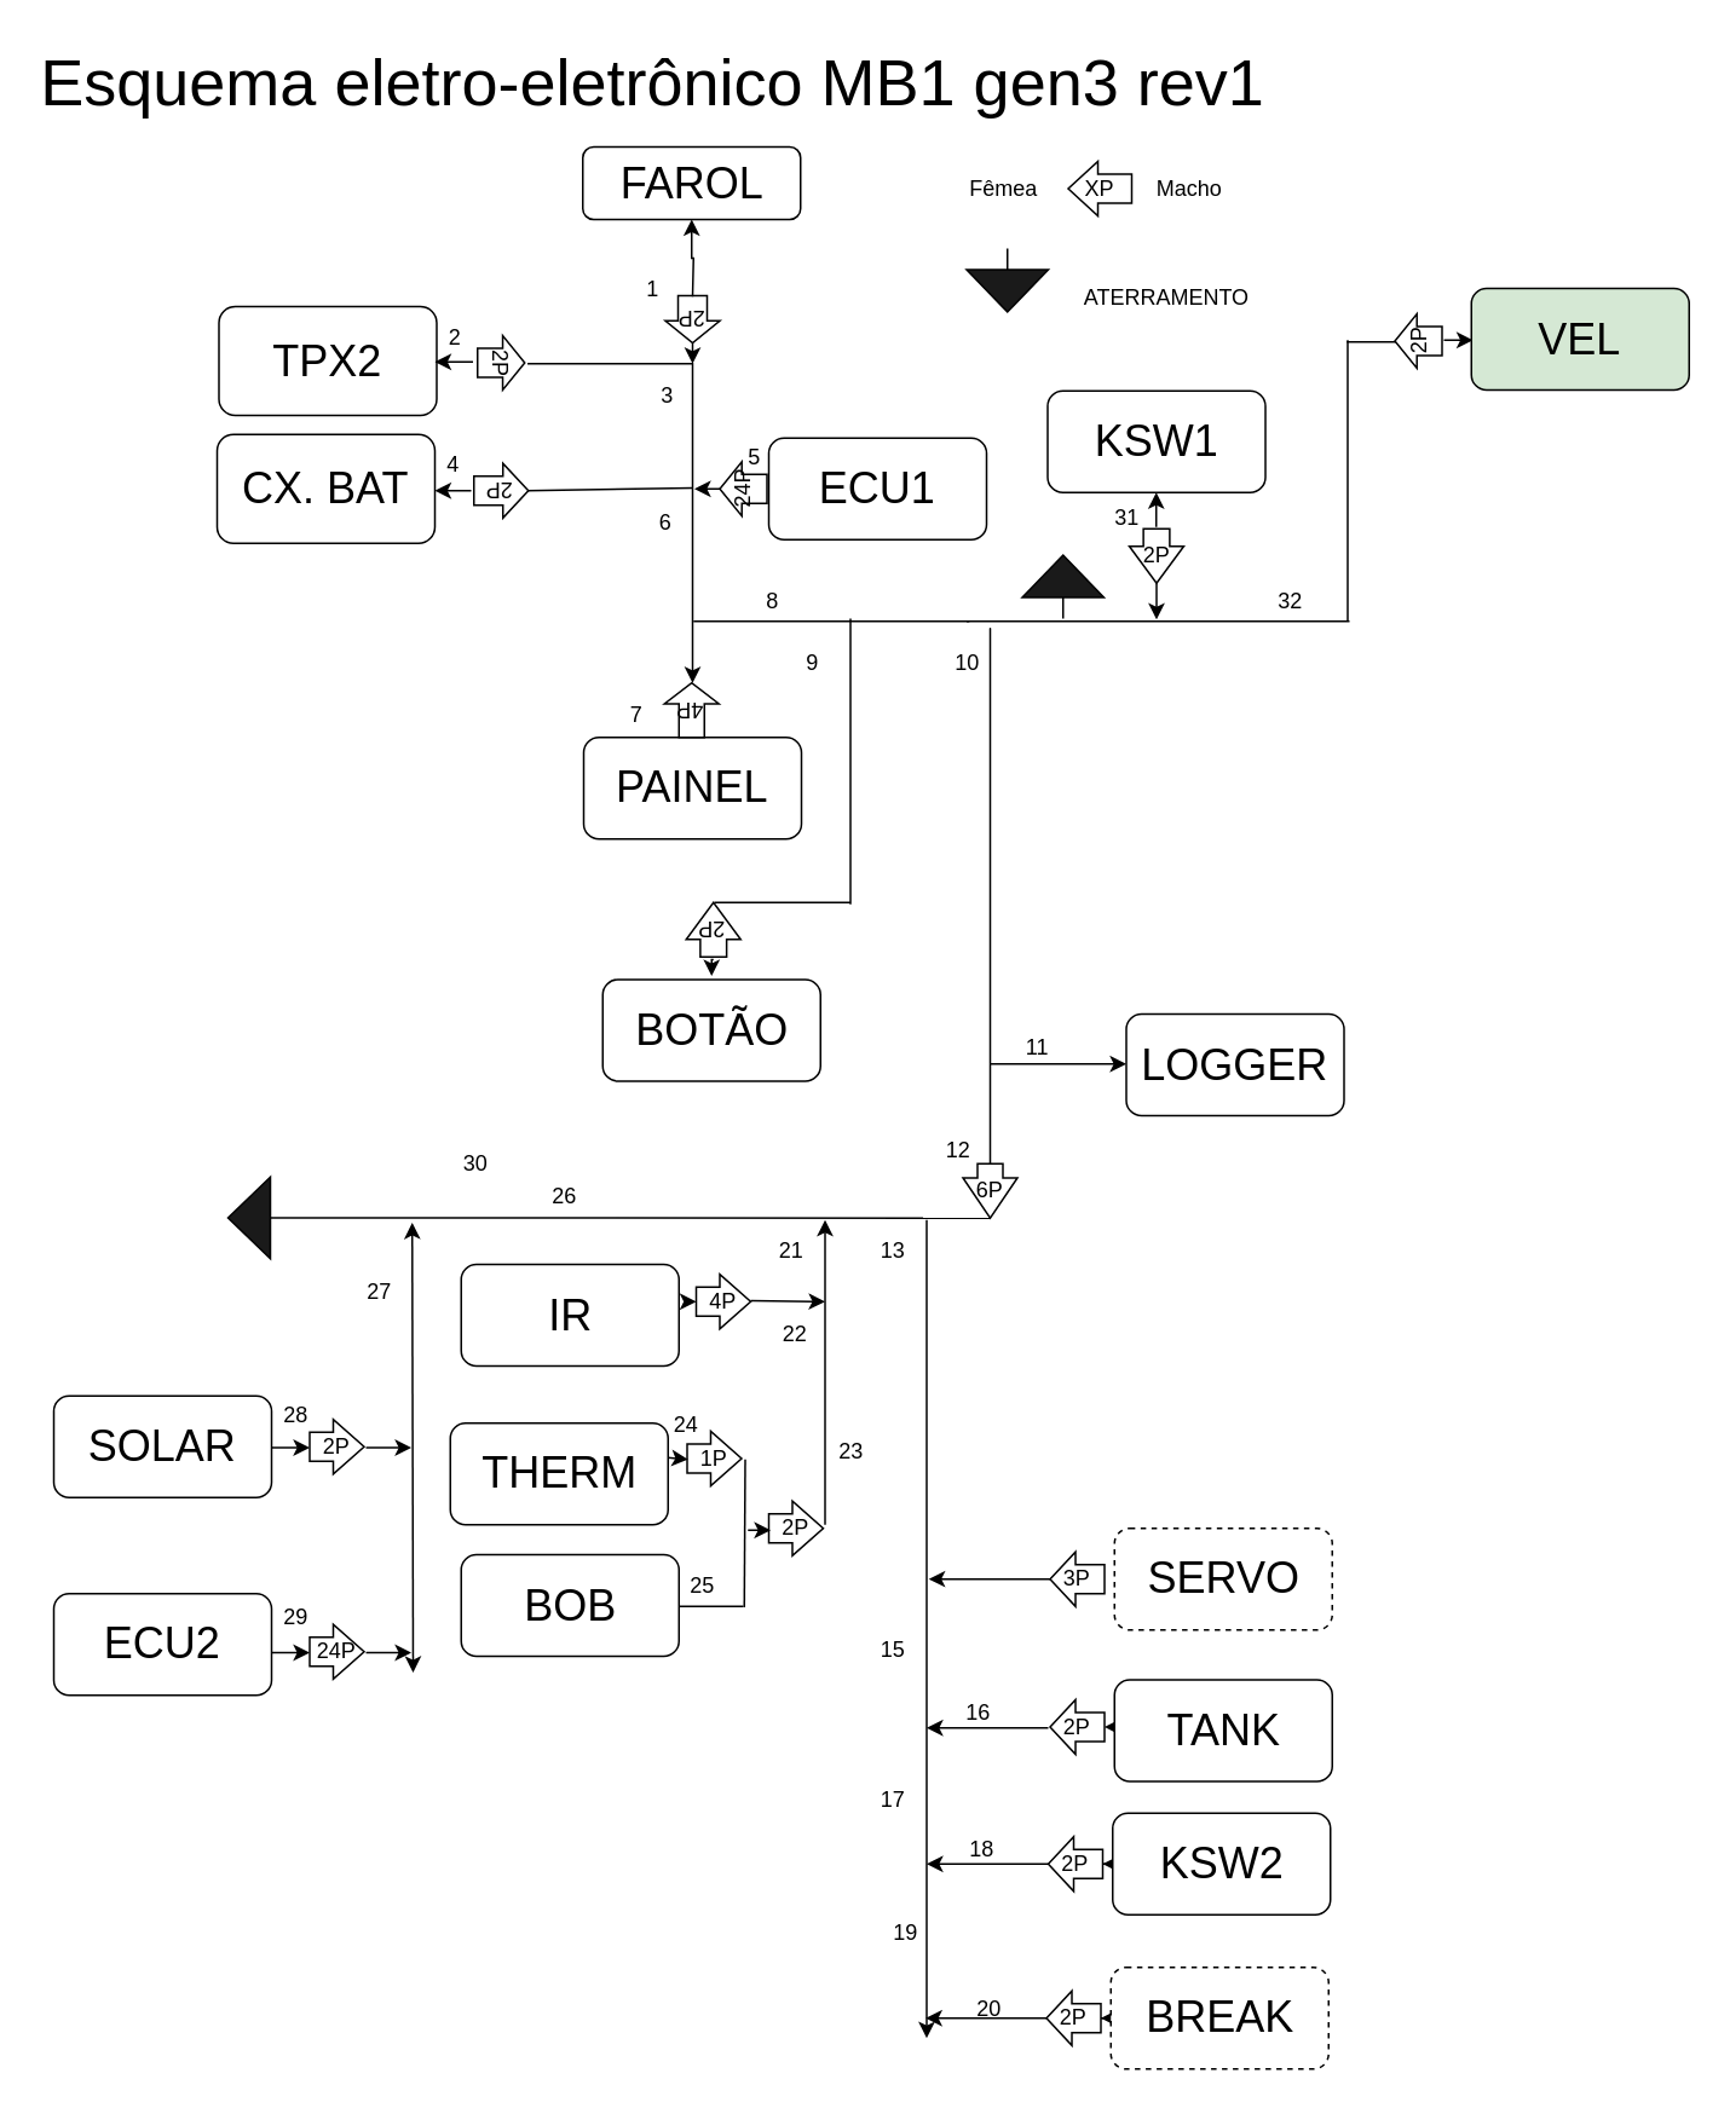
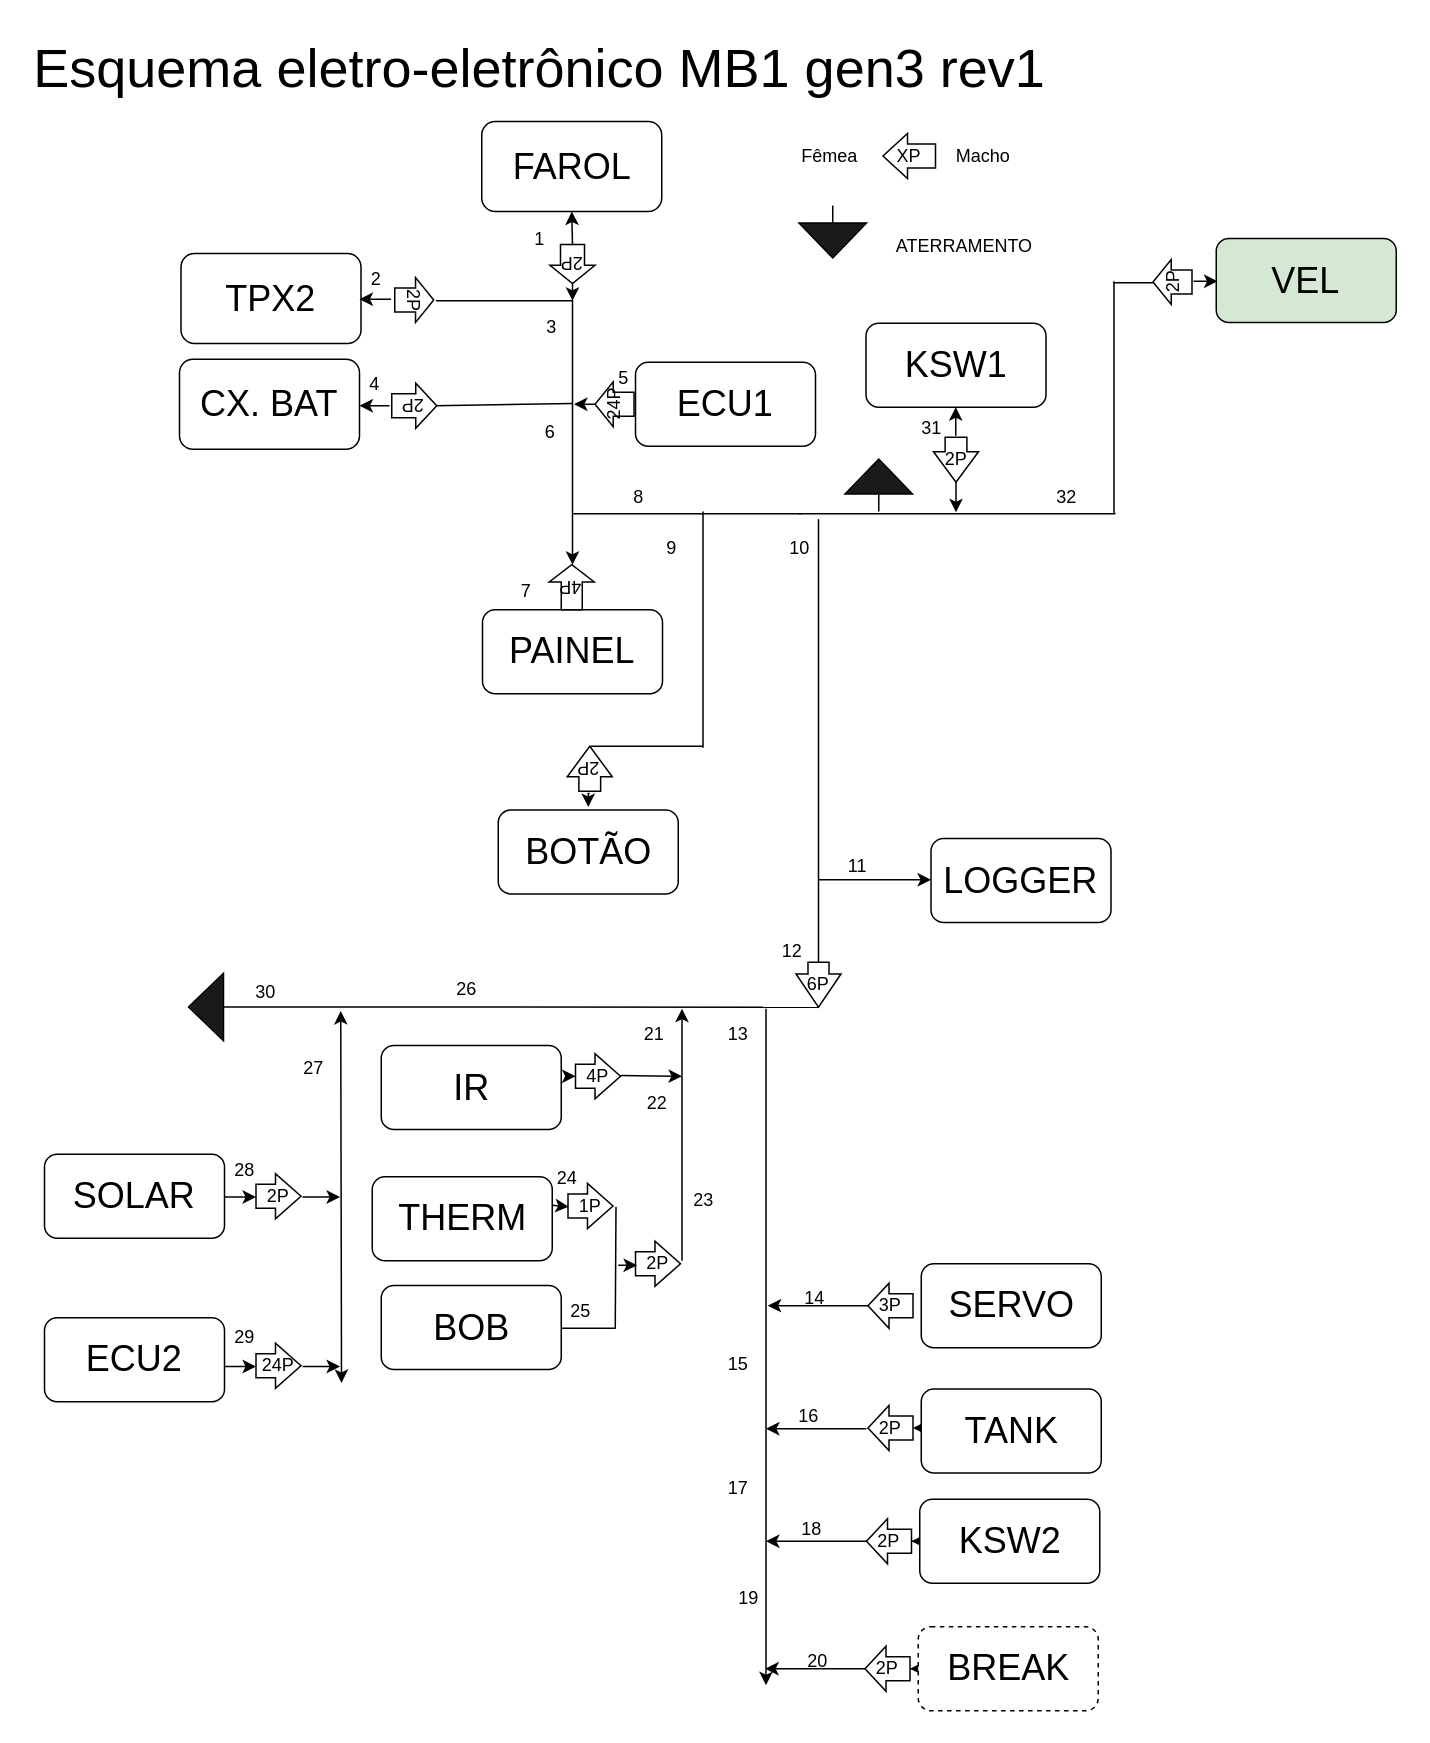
- <mxCell id="2" value="&lt;font style=&quot;font-size: 24px&quot;&gt;FAROL&lt;/font&gt;" style="rounded=1;whiteSpace=wrap;html=1;" parent="1" vertex="1"><mxGeometry x="320.5" y="80.5" width="120" height="40" as="geometry" /></mxCell>
+ <mxCell id="2" value="&lt;font style=&quot;font-size: 24px&quot;&gt;FAROL&lt;/font&gt;" style="rounded=1;whiteSpace=wrap;html=1;" parent="1" vertex="1"><mxGeometry x="320.5" y="80.5" width="120" height="60" as="geometry" /></mxCell>
- <mxCell id="115" value="30" style="text;html=1;resizable=0;points=[];autosize=1;align=left;verticalAlign=top;spacingTop=-4;" parent="1" vertex="1"><mxGeometry x="252.5" y="631" width="23" height="14" as="geometry" /></mxCell>
+ <mxCell id="115" value="30" style="text;html=1;resizable=0;points=[];autosize=1;align=left;verticalAlign=top;spacingTop=-4;" parent="1" vertex="1"><mxGeometry x="167.5" y="651" width="23" height="14" as="geometry" /></mxCell>
+ <mxCell id="103" value="14" style="text;html=1;resizable=0;points=[];autosize=1;align=left;verticalAlign=top;spacingTop=-4;" parent="1" vertex="1"><mxGeometry x="534" y="855" width="23" height="14" as="geometry" /></mxCell>
- <mxCell id="14" value="&lt;span style=&quot;font-size: 24px&quot;&gt;SERVO&lt;/span&gt;" style="rounded=1;whiteSpace=wrap;html=1;dashed=1;" parent="1" vertex="1"><mxGeometry x="613.5" y="842" width="120" height="56" as="geometry" /></mxCell>
+ <mxCell id="14" value="&lt;span style=&quot;font-size: 24px&quot;&gt;SERVO&lt;/span&gt;" style="rounded=1;whiteSpace=wrap;html=1;" parent="1" vertex="1"><mxGeometry x="613.5" y="842" width="120" height="56" as="geometry" /></mxCell>
